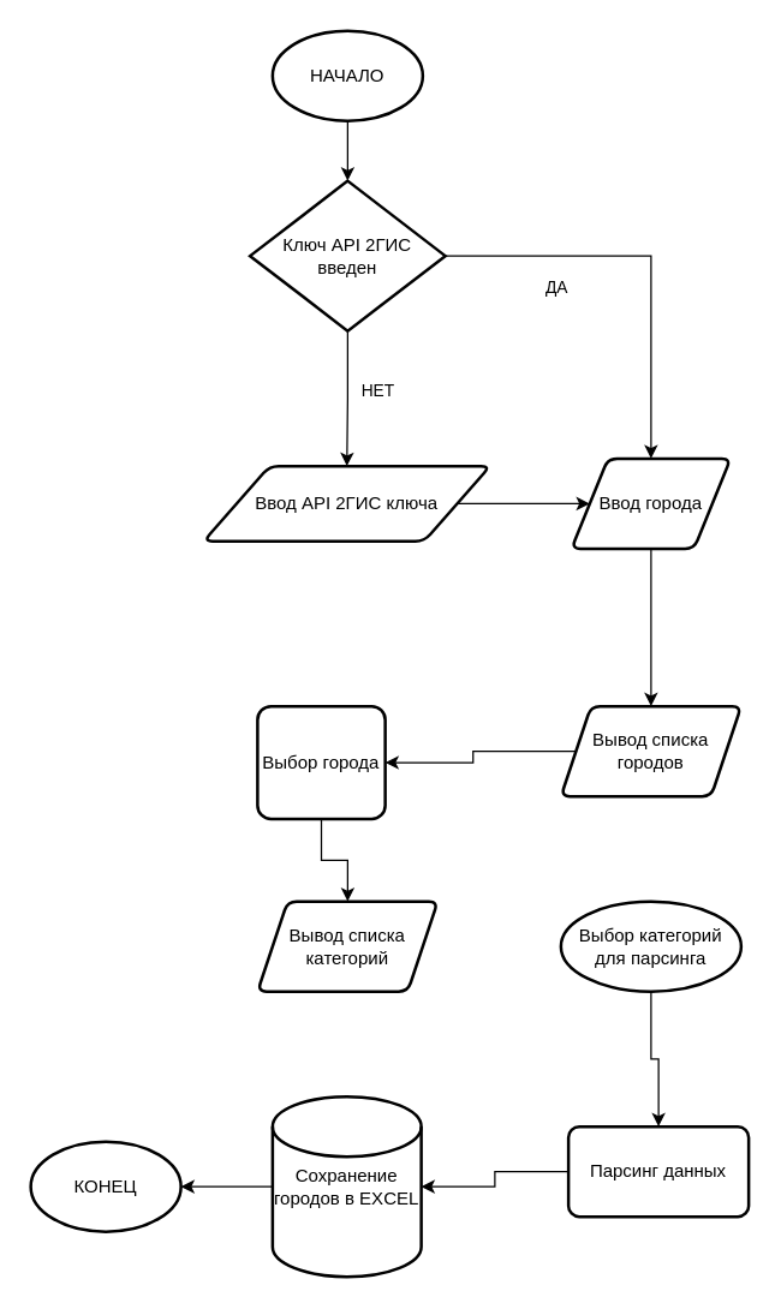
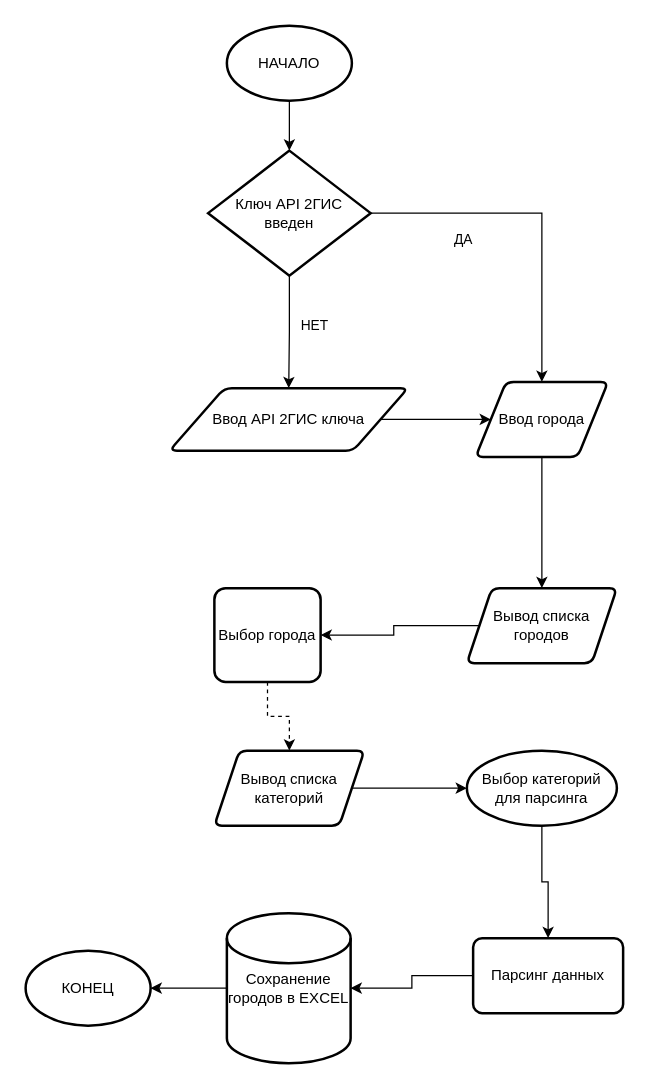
- <mxCell id="8" value="" style="edgeStyle=orthogonalEdgeStyle;rounded=0;orthogonalLoop=1;jettySize=auto;html=1;" edge="1" parent="1" source="9" target="11"><mxGeometry relative="1" as="geometry" /></mxCell>
+ <mxCell id="8" value="" style="edgeStyle=orthogonalEdgeStyle;rounded=0;orthogonalLoop=1;jettySize=auto;html=1;dashed=1;" edge="1" parent="1" source="9" target="11"><mxGeometry relative="1" as="geometry" /></mxCell>
+ <mxCell id="10" value="" style="edgeStyle=orthogonalEdgeStyle;rounded=0;orthogonalLoop=1;jettySize=auto;html=1;entryX=0;entryY=0.5;entryDx=0;entryDy=0;" edge="1" parent="1" source="11" target="13"><mxGeometry relative="1" as="geometry"><mxPoint x="241" y="990" as="targetPoint" /></mxGeometry></mxCell>
